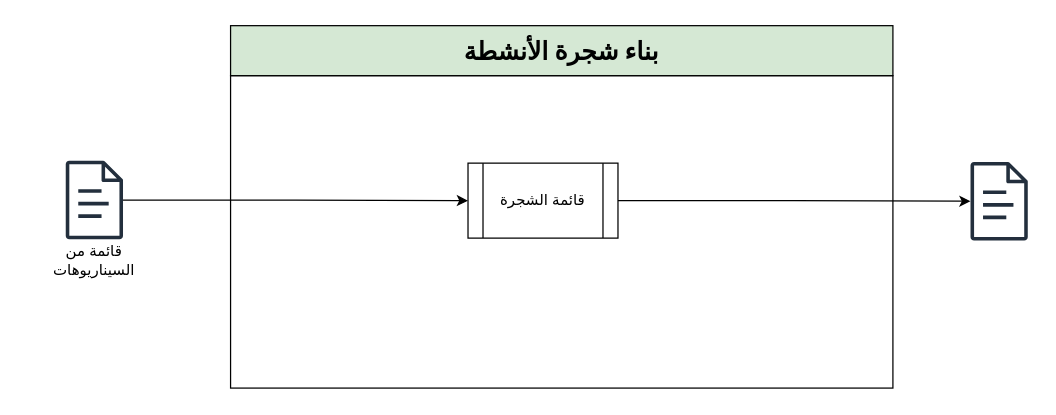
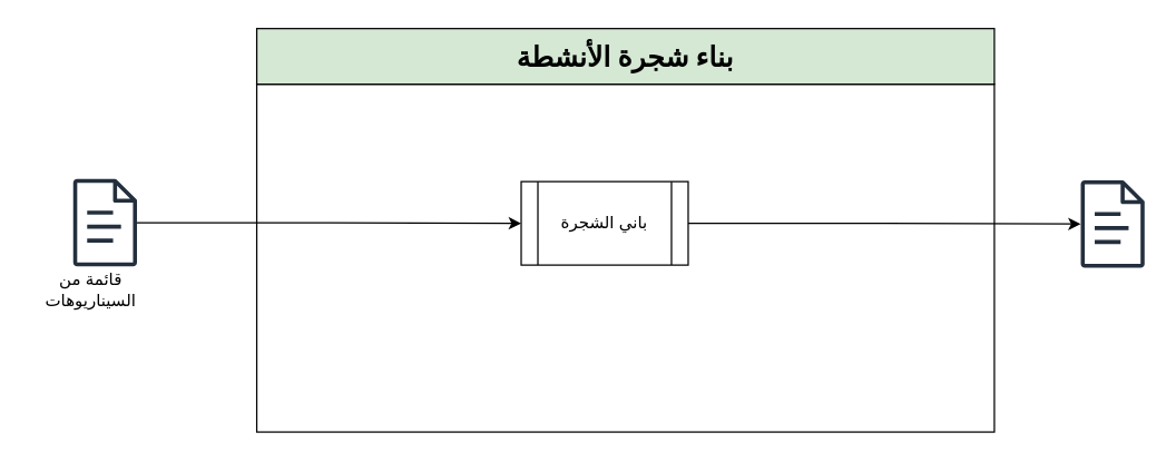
- <mxCell id="8" value="قائمة الشجرة" style="shape=process;whiteSpace=wrap;html=1;backgroundOutline=1;" vertex="1" parent="1"><mxGeometry x="374" y="130" width="120" height="60" as="geometry" /></mxCell>
+ <mxCell id="8" value="باني الشجرة" style="shape=process;whiteSpace=wrap;html=1;backgroundOutline=1;" vertex="1" parent="1"><mxGeometry x="374" y="130" width="120" height="60" as="geometry" /></mxCell>
- <mxCell id="6" value="قائمة من السيناريوهات" style="text;html=1;align=center;verticalAlign=middle;whiteSpace=wrap;rounded=0;" vertex="1" parent="1"><mxGeometry x="20.02" y="198" width="110" height="20" as="geometry" /></mxCell>
+ <mxCell id="6" value="قائمة من السيناريوهات" style="text;html=1;align=center;verticalAlign=middle;whiteSpace=wrap;rounded=0;" vertex="1" parent="1"><mxGeometry x="10.02" y="198" width="110" height="20" as="geometry" /></mxCell>
